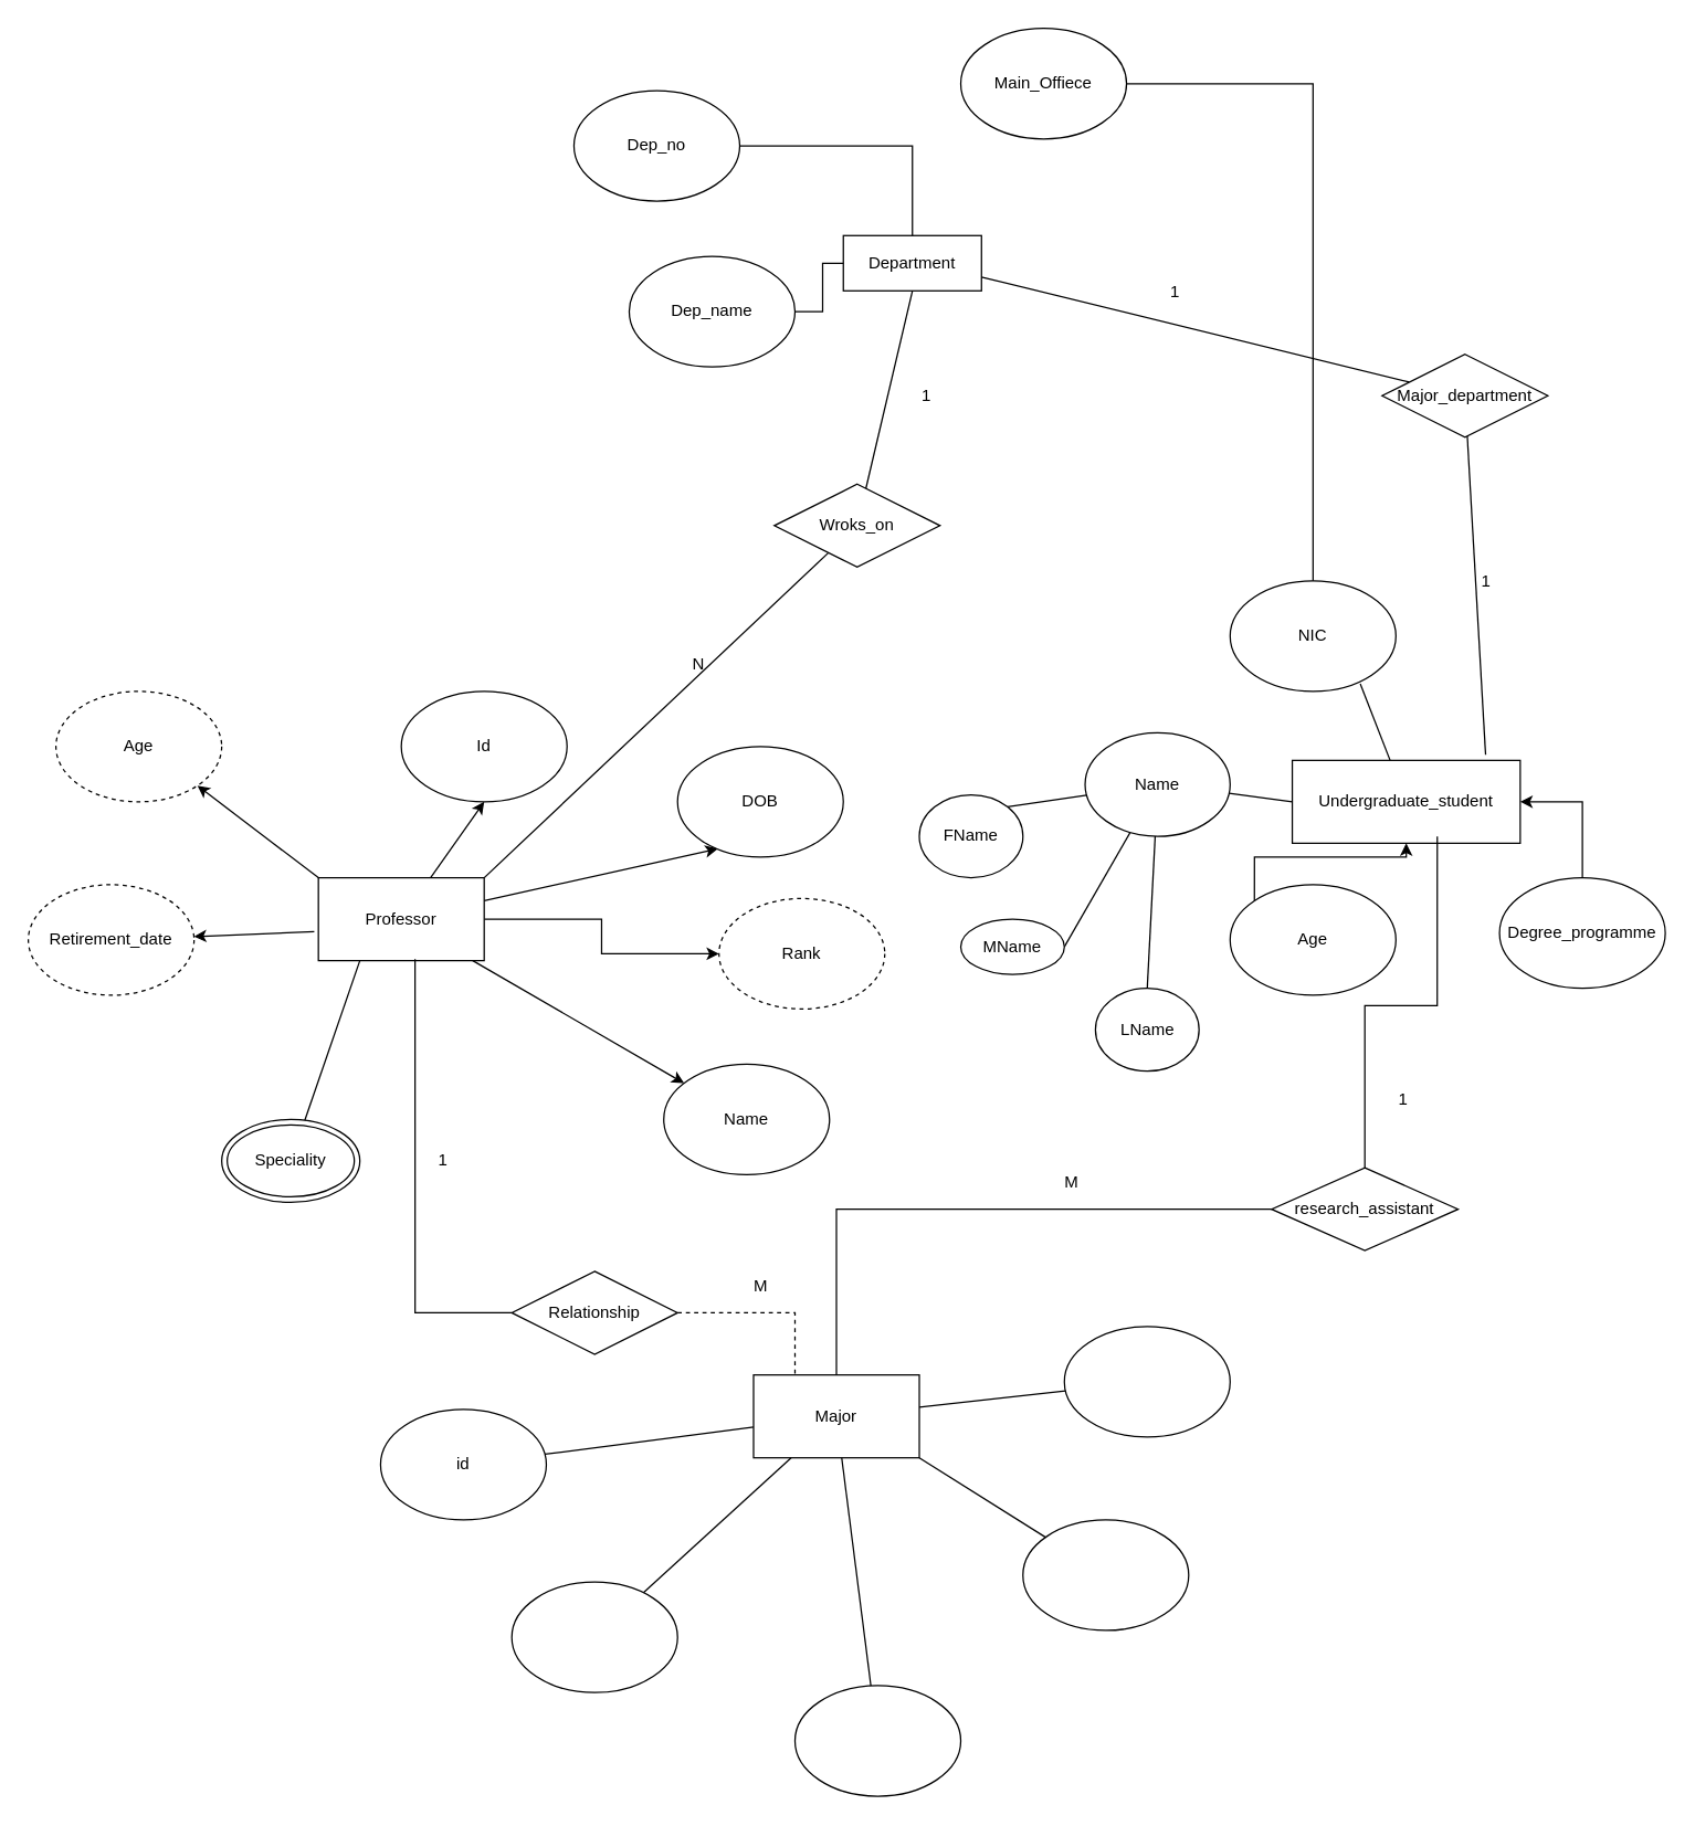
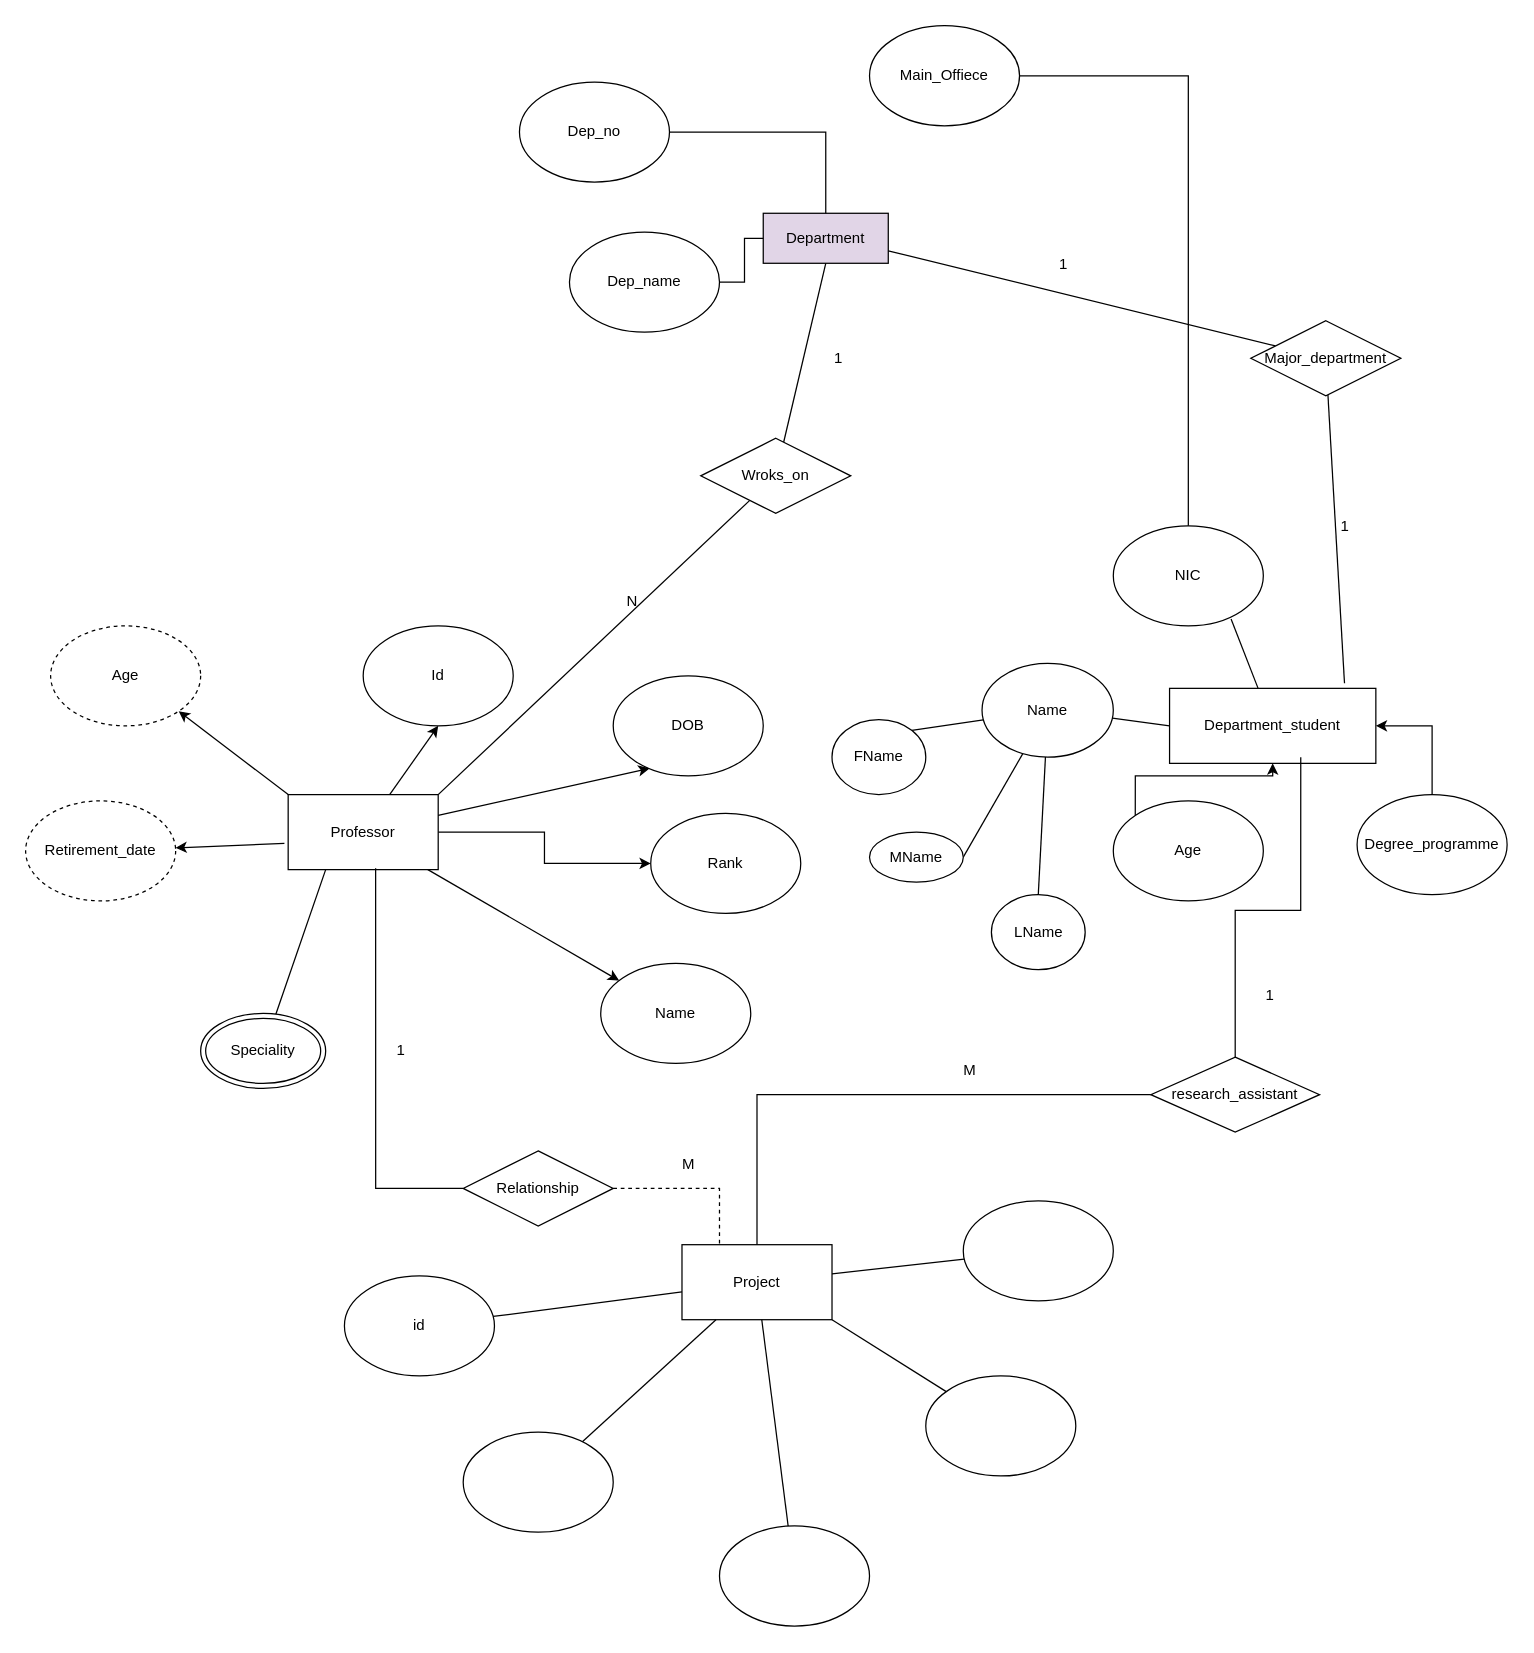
- <mxCell id="54" value="Department" style="whiteSpace=wrap;html=1;align=center;" vertex="1" parent="1"><mxGeometry x="610" y="170" width="100" height="40" as="geometry" /></mxCell>
+ <mxCell id="54" value="Department" style="whiteSpace=wrap;html=1;align=center;fillColor=#e1d5e7;" vertex="1" parent="1"><mxGeometry x="610" y="170" width="100" height="40" as="geometry" /></mxCell>
- <mxCell id="19" value="Undergraduate_student" style="rounded=0;whiteSpace=wrap;html=1;" vertex="1" parent="1"><mxGeometry x="935" y="550" width="165" height="60" as="geometry" /></mxCell>
+ <mxCell id="19" value="Department_student" style="rounded=0;whiteSpace=wrap;html=1;" vertex="1" parent="1"><mxGeometry x="935" y="550" width="165" height="60" as="geometry" /></mxCell>
- <mxCell id="4" value="Rank" style="ellipse;whiteSpace=wrap;html=1;dashed=1;" vertex="1" parent="1"><mxGeometry x="520" y="650" width="120" height="80" as="geometry" /></mxCell>
+ <mxCell id="4" value="Rank" style="ellipse;whiteSpace=wrap;html=1;" vertex="1" parent="1"><mxGeometry x="520" y="650" width="120" height="80" as="geometry" /></mxCell>
- <mxCell id="33" value="Major" style="rounded=0;whiteSpace=wrap;html=1;" vertex="1" parent="1"><mxGeometry x="545" y="995" width="120" height="60" as="geometry" /></mxCell>
+ <mxCell id="33" value="Project" style="rounded=0;whiteSpace=wrap;html=1;" vertex="1" parent="1"><mxGeometry x="545" y="995" width="120" height="60" as="geometry" /></mxCell>
